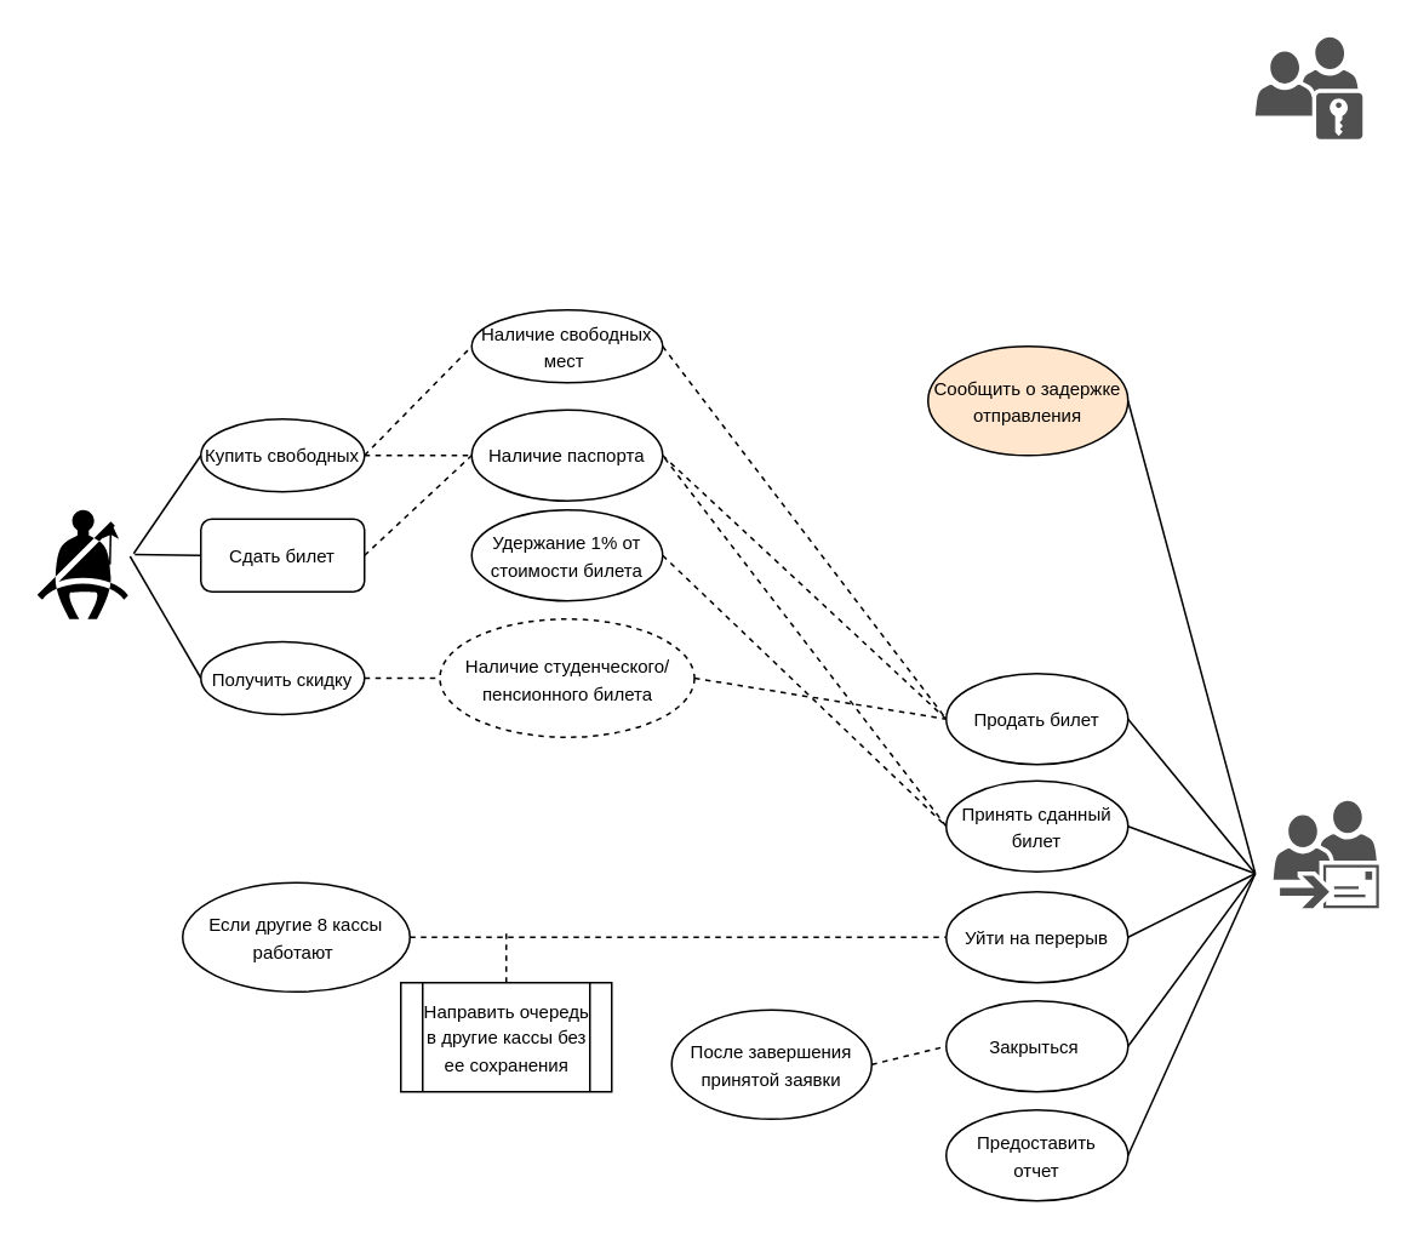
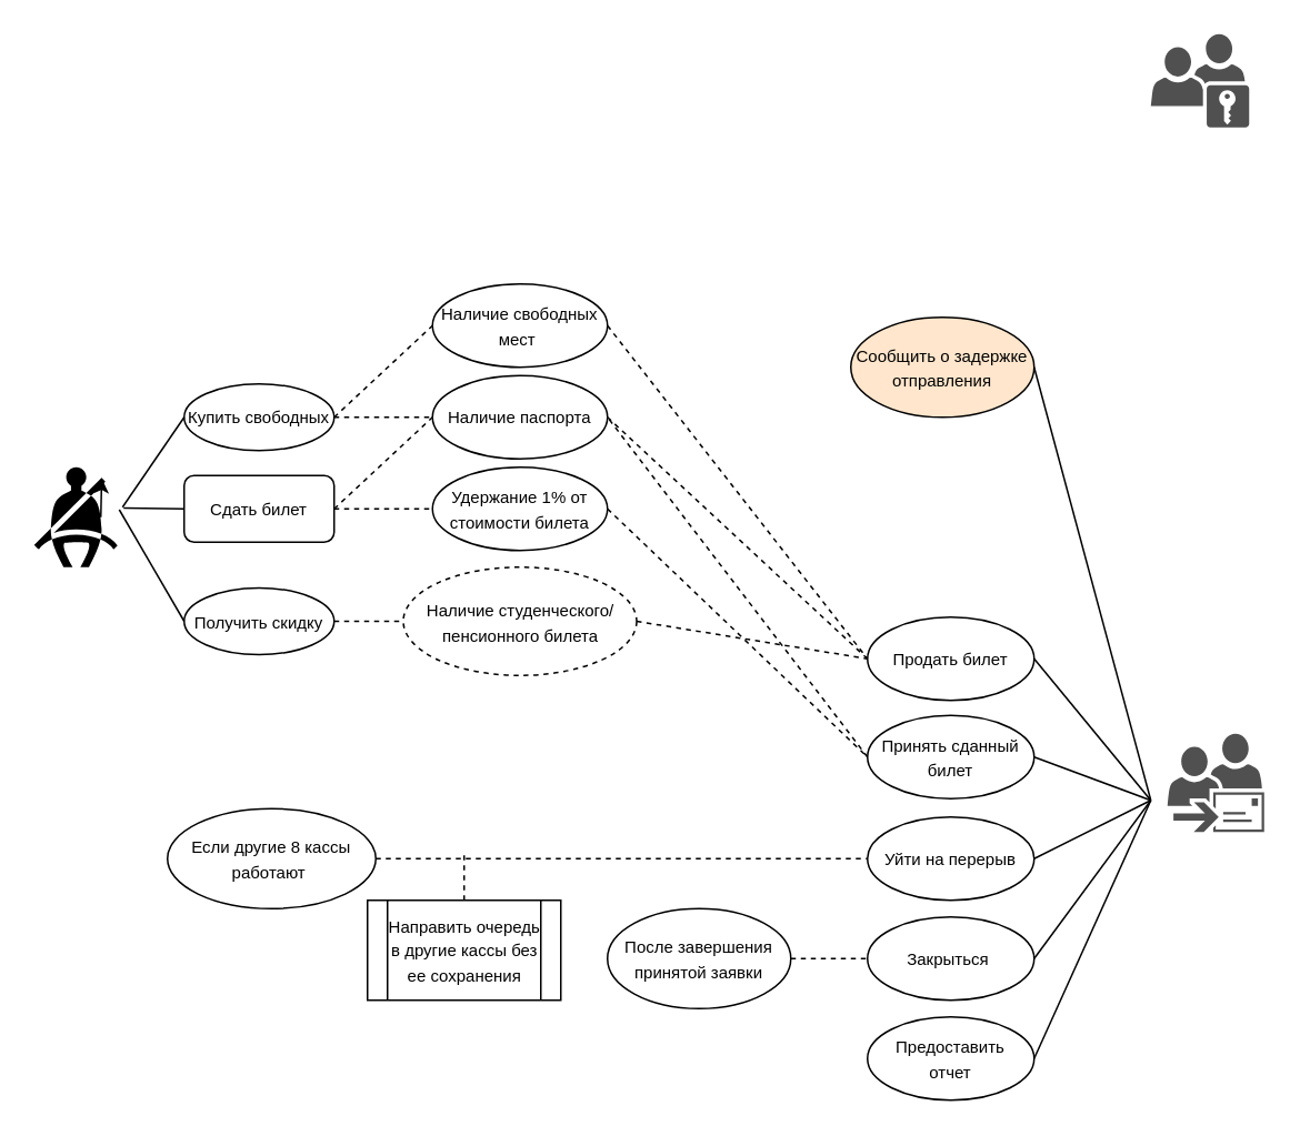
- <mxCell id="9" value="&lt;span style=&quot;font-size: 10px&quot;&gt;Наличие свободных мест&amp;nbsp;&lt;/span&gt;" style="ellipse;whiteSpace=wrap;html=1;" parent="1" vertex="1"><mxGeometry x="259" y="170" width="105" height="40" as="geometry" /></mxCell>
+ <mxCell id="9" value="&lt;span style=&quot;font-size: 10px&quot;&gt;Наличие свободных мест&amp;nbsp;&lt;/span&gt;" style="ellipse;whiteSpace=wrap;html=1;" parent="1" vertex="1"><mxGeometry x="259" y="170" width="105" height="50" as="geometry" /></mxCell>
+ <mxCell id="32" value="" style="endArrow=none;dashed=1;html=1;exitX=1;exitY=0.5;exitDx=0;exitDy=0;" edge="1" parent="1" source="7" target="12"><mxGeometry width="50" height="50" relative="1" as="geometry"><mxPoint x="200" y="340" as="sourcePoint" /><mxPoint x="261" y="295" as="targetPoint" /></mxGeometry></mxCell>
- <mxCell id="20" value="&lt;span style=&quot;font-size: 10px&quot;&gt;После завершения принятой заявки&lt;/span&gt;" style="ellipse;whiteSpace=wrap;html=1;" vertex="1" parent="1"><mxGeometry x="369" y="555" width="110" height="60" as="geometry" /></mxCell>
+ <mxCell id="20" value="&lt;span style=&quot;font-size: 10px&quot;&gt;После завершения принятой заявки&lt;/span&gt;" style="ellipse;whiteSpace=wrap;html=1;" vertex="1" parent="1"><mxGeometry x="364" y="545" width="110" height="60" as="geometry" /></mxCell>
